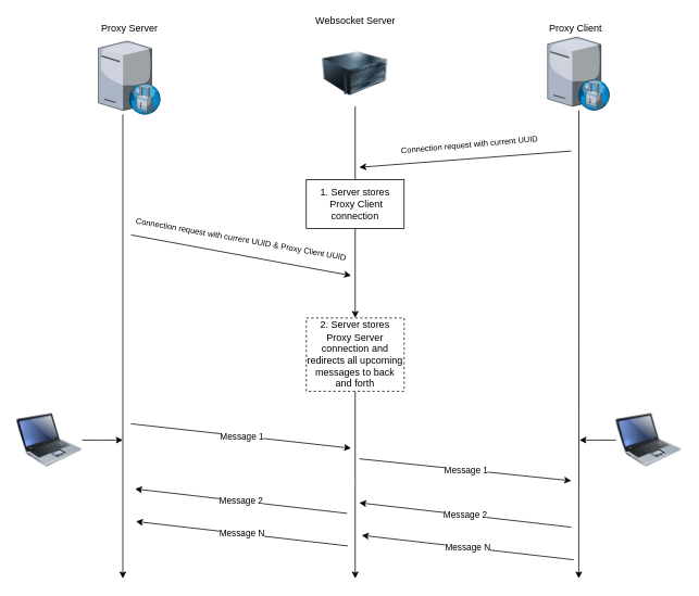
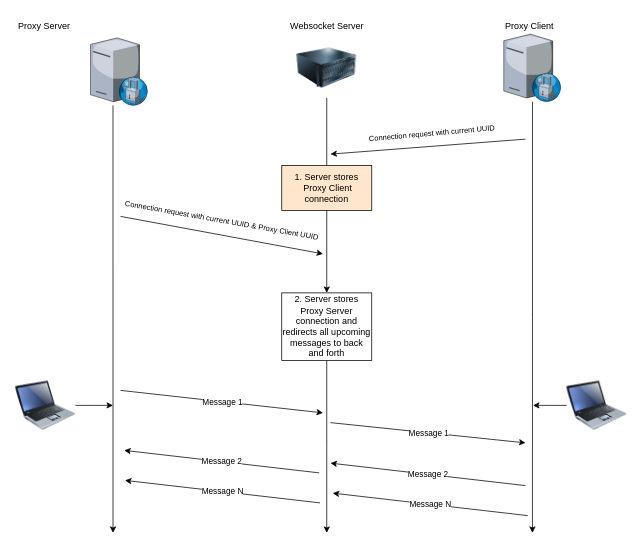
- <mxCell id="10" value="Websocket Server" style="text;html=1;align=center;verticalAlign=middle;resizable=0;points=[];autosize=1;strokeColor=none;fillColor=none;" vertex="1" parent="1"><mxGeometry x="375" y="10" width="120" height="30" as="geometry" /></mxCell>
+ <mxCell id="10" value="Websocket Server" style="text;html=1;align=center;verticalAlign=middle;resizable=0;points=[];autosize=1;strokeColor=none;fillColor=none;" vertex="1" parent="1"><mxGeometry x="375" y="20" width="120" height="30" as="geometry" /></mxCell>
- <mxCell id="9" value="Proxy Server" style="text;html=1;align=center;verticalAlign=middle;resizable=0;points=[];autosize=1;strokeColor=none;fillColor=none;" vertex="1" parent="1"><mxGeometry x="113.25" y="20" width="90" height="30" as="geometry" /></mxCell>
+ <mxCell id="9" value="Proxy Server" style="text;html=1;align=center;verticalAlign=middle;resizable=0;points=[];autosize=1;strokeColor=none;fillColor=none;" vertex="1" parent="1"><mxGeometry x="13.25" y="20" width="90" height="30" as="geometry" /></mxCell>
- <mxCell id="17" value="1. Server stores&lt;br&gt;&amp;nbsp;Proxy Client connection" style="rounded=0;whiteSpace=wrap;html=1;" vertex="1" parent="1"><mxGeometry x="375" y="220" width="120" height="60" as="geometry" /></mxCell>
+ <mxCell id="17" value="1. Server stores&lt;br&gt;&amp;nbsp;Proxy Client connection" style="rounded=0;whiteSpace=wrap;html=1;fillColor=#ffe6cc;" vertex="1" parent="1"><mxGeometry x="375" y="220" width="120" height="60" as="geometry" /></mxCell>
- <mxCell id="18" value="2. Server stores Proxy Server connection and redirects all upcoming messages to back and forth" style="rounded=0;whiteSpace=wrap;html=1;dashed=1;" vertex="1" parent="1"><mxGeometry x="375" y="390" width="120" height="90" as="geometry" /></mxCell>
+ <mxCell id="18" value="2. Server stores Proxy Server connection and redirects all upcoming messages to back and forth" style="rounded=0;whiteSpace=wrap;html=1;" vertex="1" parent="1"><mxGeometry x="375" y="390" width="120" height="90" as="geometry" /></mxCell>
